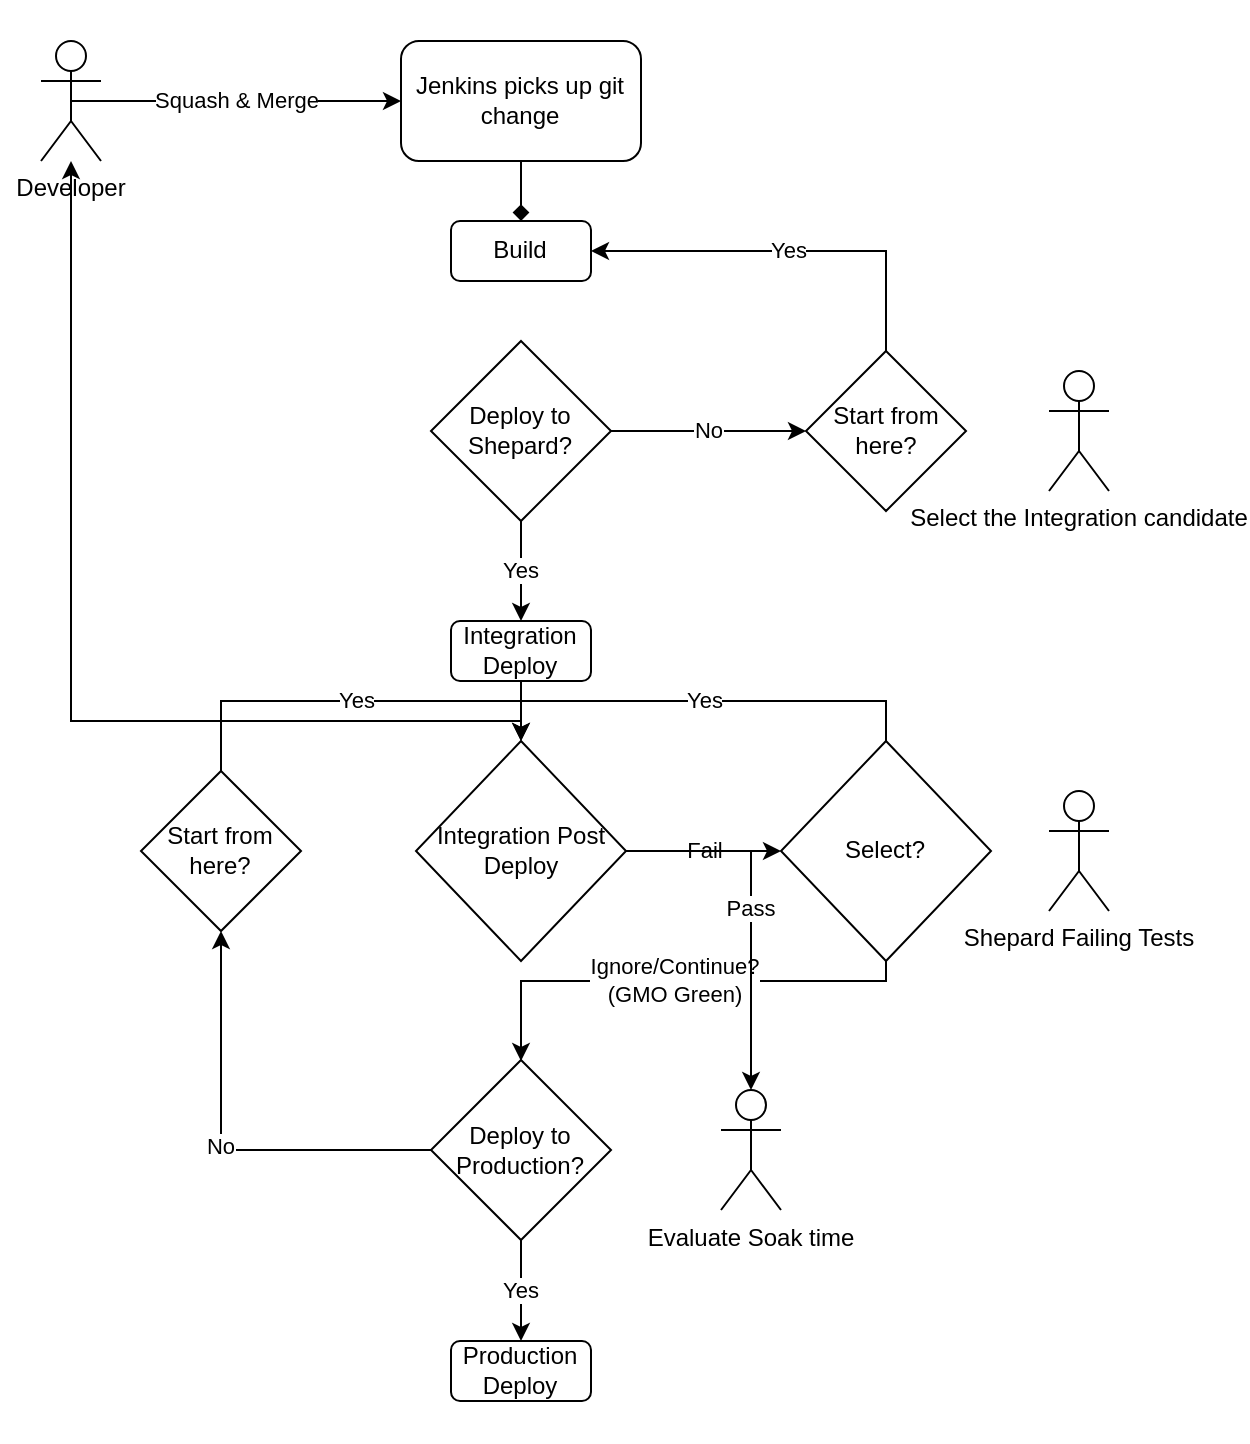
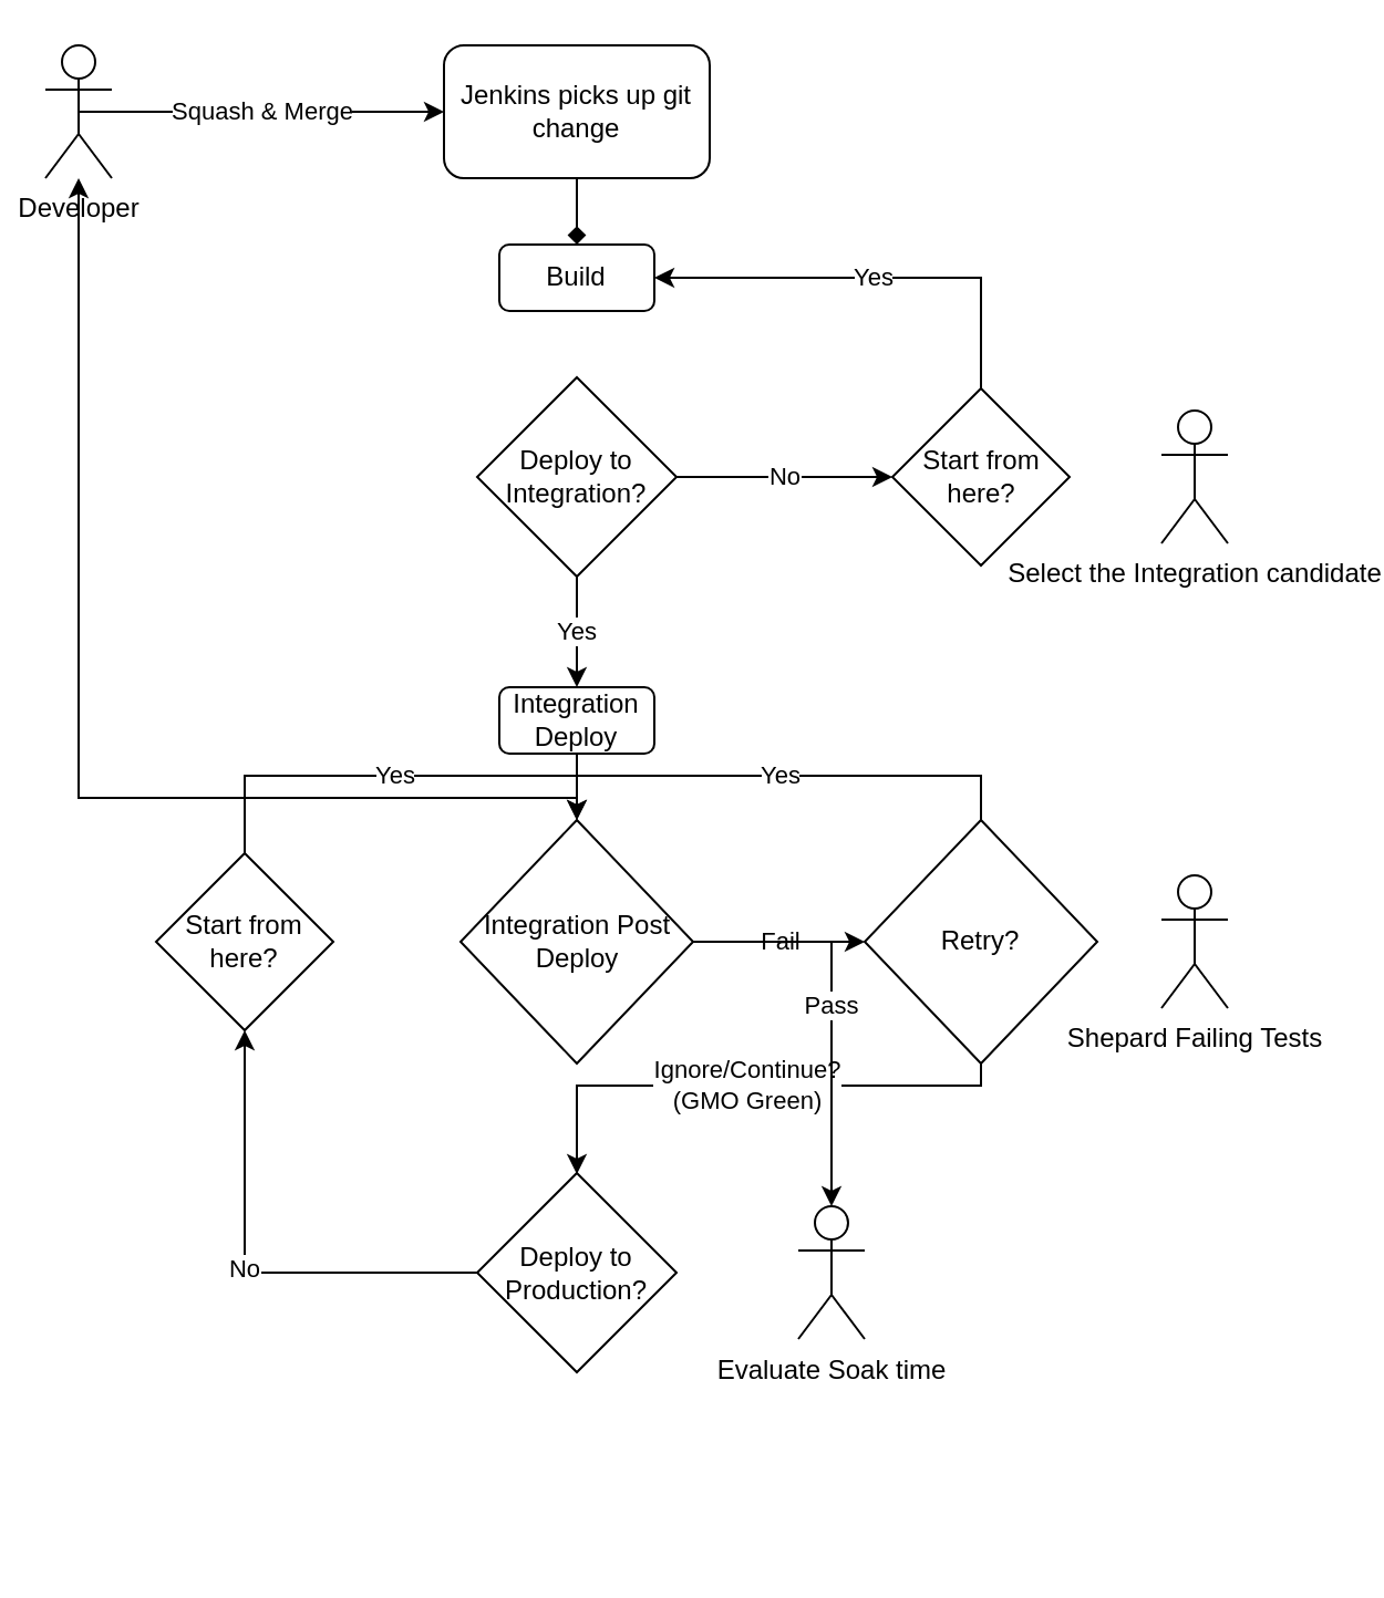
- <mxCell id="7" value="Deploy to Shepard?" style="rhombus;whiteSpace=wrap;html=1;strokeColor=#000000;" vertex="1" parent="1"><mxGeometry x="215" y="170" width="90" height="90" as="geometry" /></mxCell>
+ <mxCell id="7" value="Deploy to Integration?" style="rhombus;whiteSpace=wrap;html=1;strokeColor=#000000;" vertex="1" parent="1"><mxGeometry x="215" y="170" width="90" height="90" as="geometry" /></mxCell>
- <mxCell id="17" value="Select?" style="rhombus;whiteSpace=wrap;html=1;" vertex="1" parent="1"><mxGeometry x="390" y="370" width="105" height="110" as="geometry" /></mxCell>
+ <mxCell id="17" value="Retry?" style="rhombus;whiteSpace=wrap;html=1;" vertex="1" parent="1"><mxGeometry x="390" y="370" width="105" height="110" as="geometry" /></mxCell>
- <mxCell id="14" value="Yes" style="edgeStyle=orthogonalEdgeStyle;rounded=0;orthogonalLoop=1;jettySize=auto;html=1;exitX=0.5;exitY=1;exitDx=0;exitDy=0;entryX=0.5;entryY=0;entryDx=0;entryDy=0;" edge="1" parent="1" source="12" target="13"><mxGeometry relative="1" as="geometry" /></mxCell>
- <mxCell id="13" value="Production Deploy" style="rounded=1;whiteSpace=wrap;html=1;" vertex="1" parent="1"><mxGeometry x="225" y="670" width="70" height="30" as="geometry" /></mxCell>
